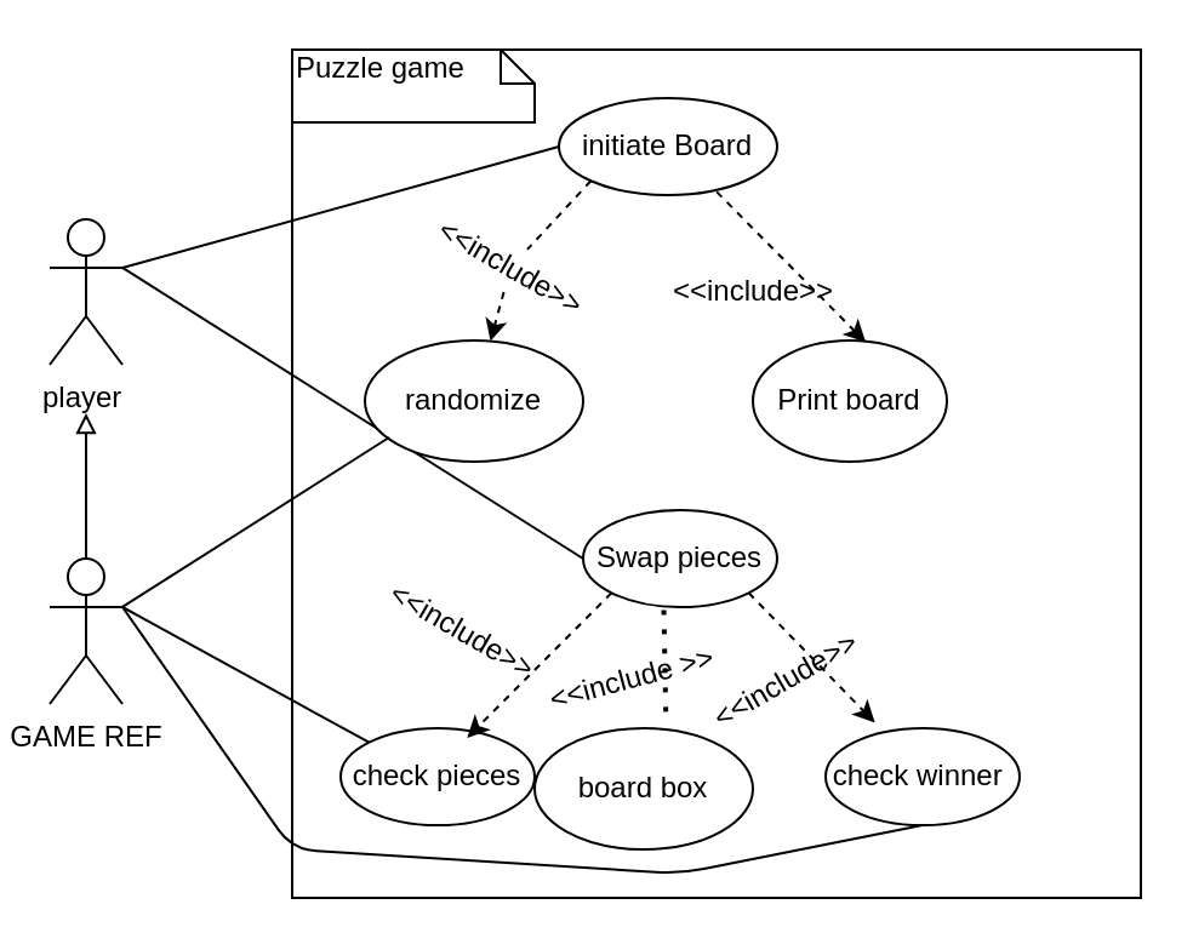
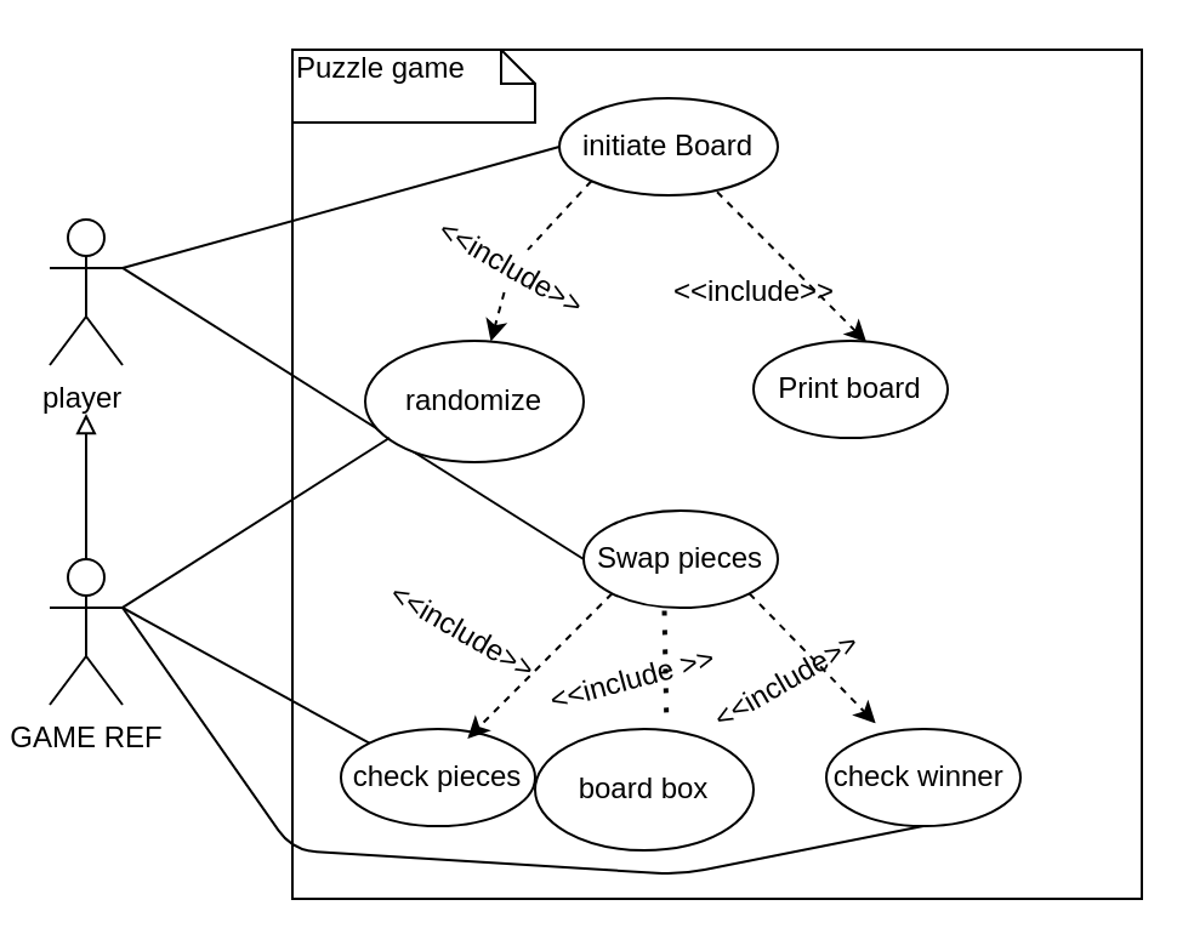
- <mxCell id="13" value="Print board" style="ellipse;whiteSpace=wrap;html=1;" parent="1" vertex="1"><mxGeometry x="310" y="140" width="80" height="50" as="geometry" /></mxCell>
+ <mxCell id="13" value="Print board" style="ellipse;whiteSpace=wrap;html=1;" parent="1" vertex="1"><mxGeometry x="310" y="140" width="80" height="40" as="geometry" /></mxCell>
